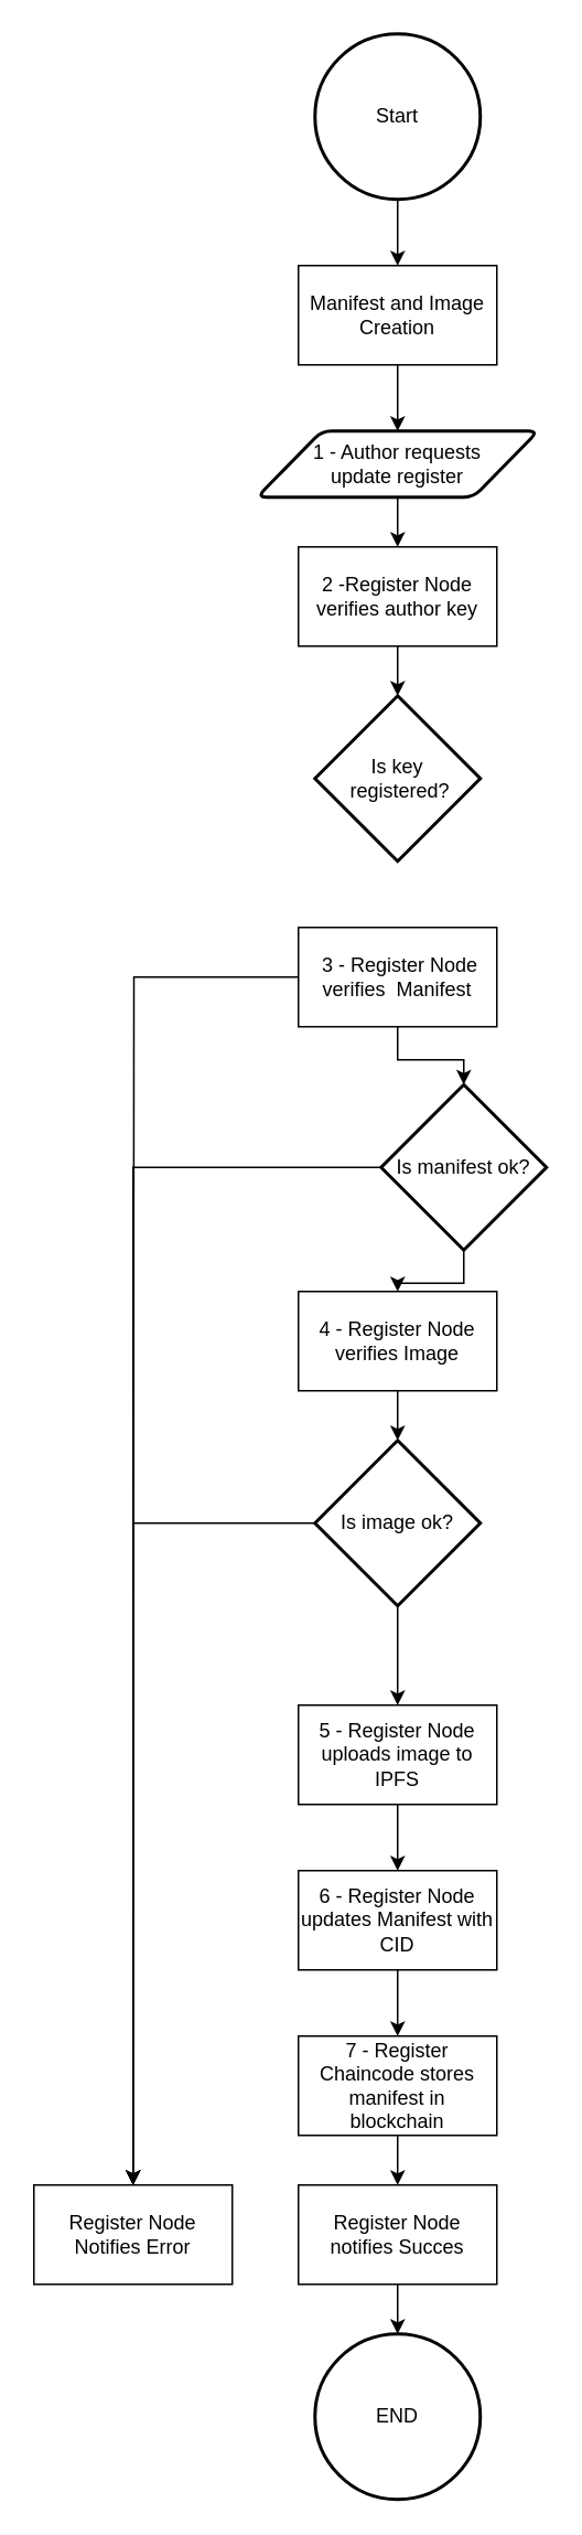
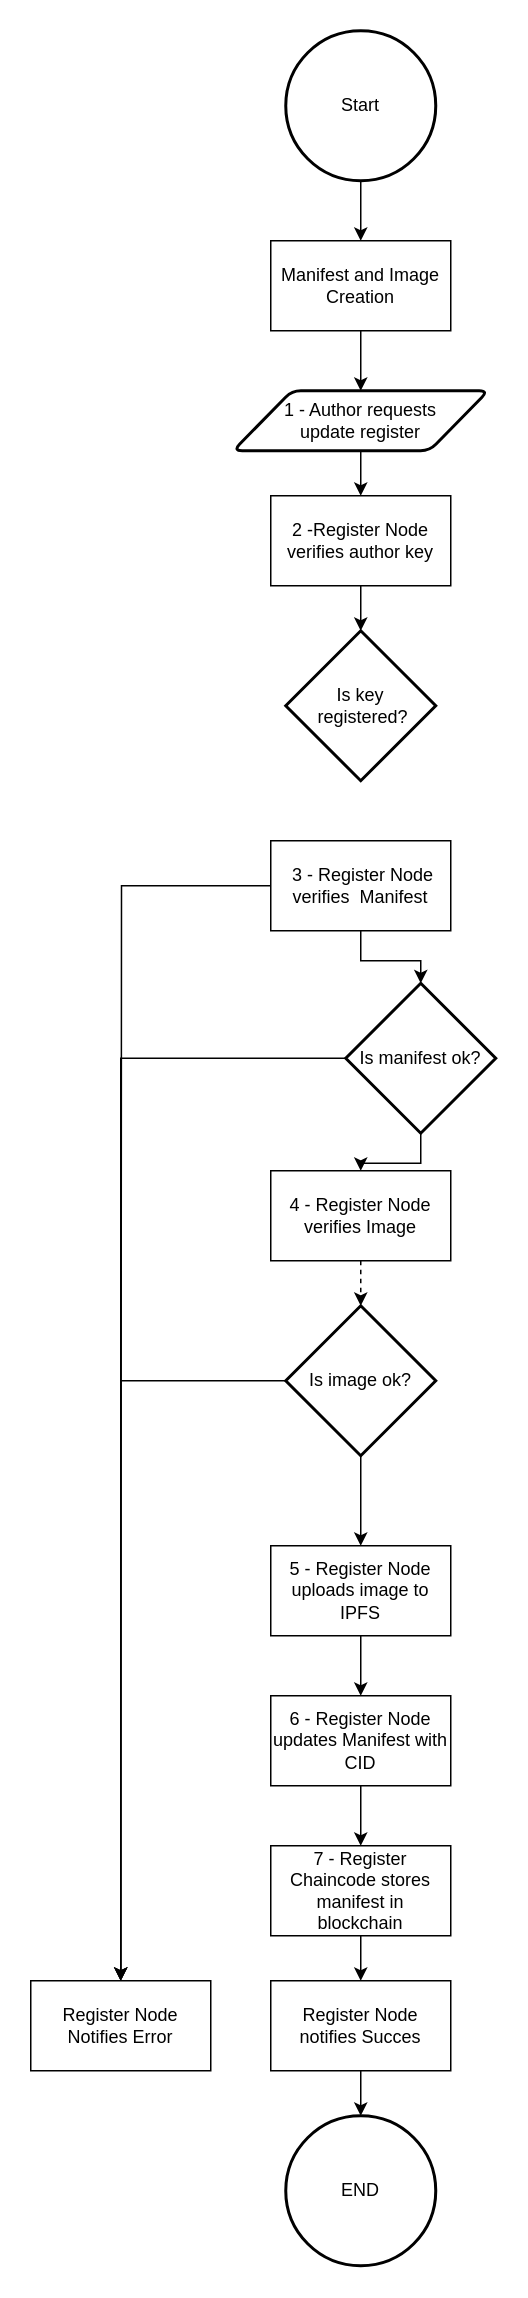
- <mxCell id="17" style="edgeStyle=orthogonalEdgeStyle;rounded=0;orthogonalLoop=1;jettySize=auto;html=1;exitX=0.5;exitY=1;exitDx=0;exitDy=0;entryX=0.5;entryY=0;entryDx=0;entryDy=0;entryPerimeter=0;" edge="1" parent="1" source="18" target="21"><mxGeometry relative="1" as="geometry" /></mxCell>
+ <mxCell id="17" style="edgeStyle=orthogonalEdgeStyle;rounded=0;orthogonalLoop=1;jettySize=auto;html=1;exitX=0.5;exitY=1;exitDx=0;exitDy=0;entryX=0.5;entryY=0;entryDx=0;entryDy=0;entryPerimeter=0;dashed=1;" edge="1" parent="1" source="18" target="21"><mxGeometry relative="1" as="geometry" /></mxCell>
